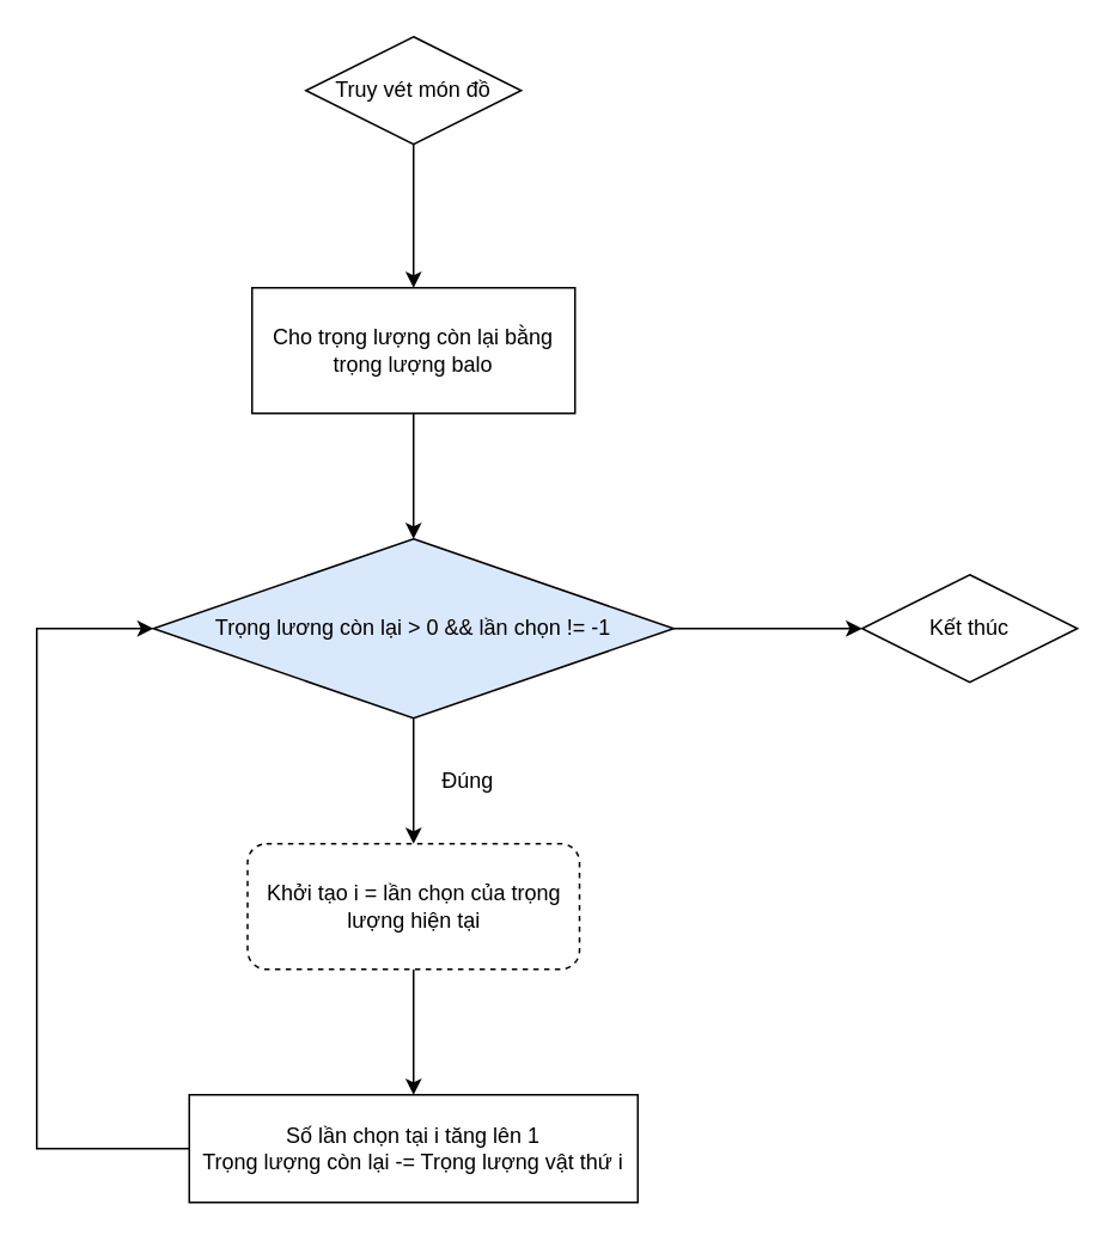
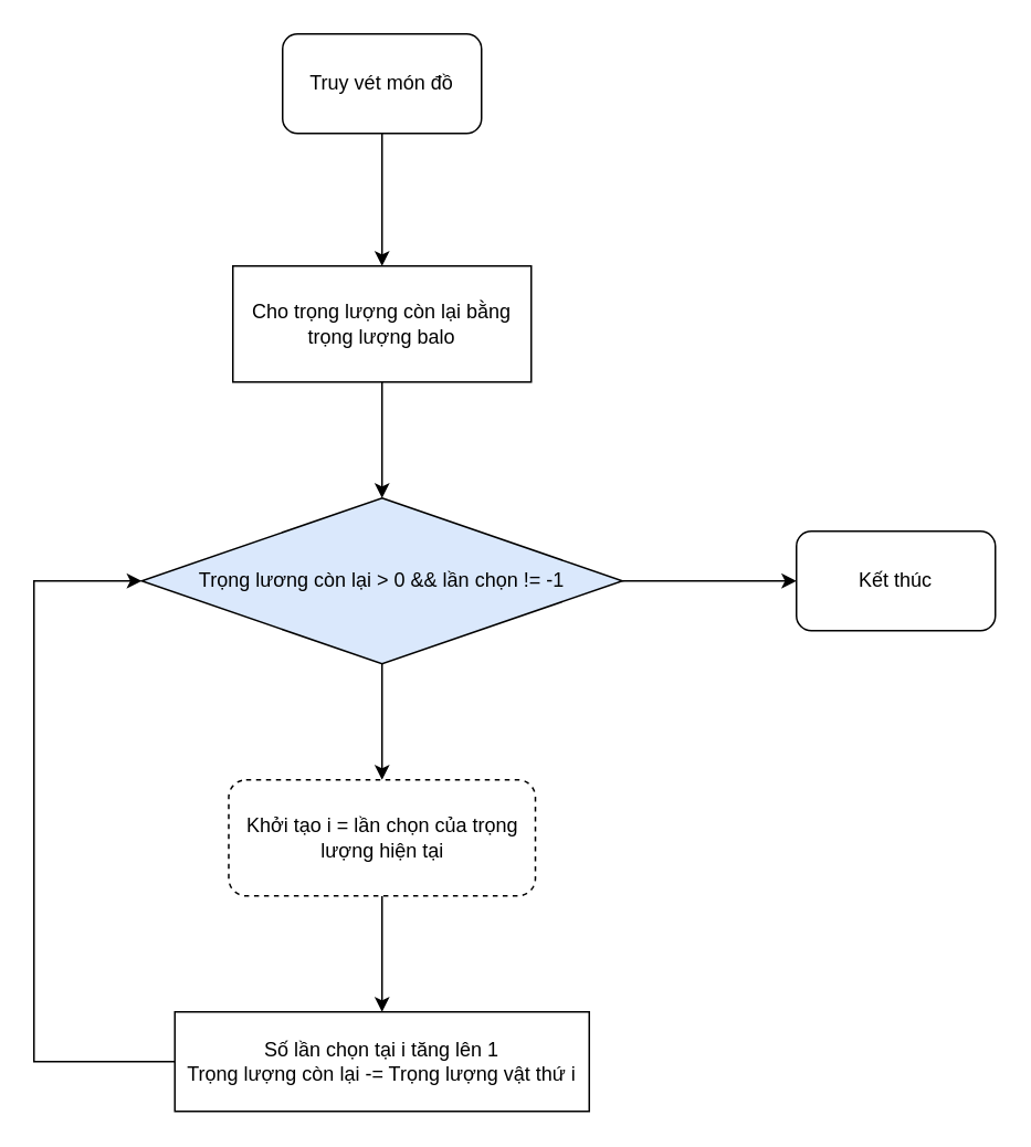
- <mxCell id="3" value="Truy vét món đồ" style="rhombus;whiteSpace=wrap;html=1;" vertex="1" parent="1"><mxGeometry x="170" y="20" width="120" height="60" as="geometry" /></mxCell>
+ <mxCell id="3" value="Truy vét món đồ" style="rounded=1;whiteSpace=wrap;html=1;" vertex="1" parent="1"><mxGeometry x="170" y="20" width="120" height="60" as="geometry" /></mxCell>
- <mxCell id="11" value="Kết thúc" style="rhombus;whiteSpace=wrap;html=1;" vertex="1" parent="1"><mxGeometry x="480" y="320" width="120" height="60" as="geometry" /></mxCell>
+ <mxCell id="11" value="Kết thúc" style="rounded=1;whiteSpace=wrap;html=1;" vertex="1" parent="1"><mxGeometry x="480" y="320" width="120" height="60" as="geometry" /></mxCell>
- <mxCell id="14" value="Đúng" style="text;html=1;align=center;verticalAlign=middle;resizable=0;points=[];autosize=1;strokeColor=none;fillColor=none;" vertex="1" parent="1"><mxGeometry x="235" y="420" width="50" height="30" as="geometry" /></mxCell>
